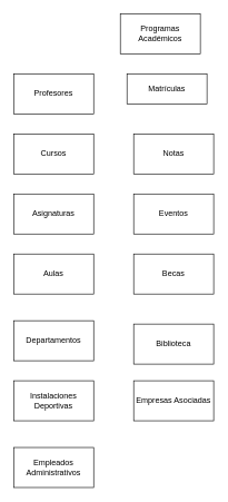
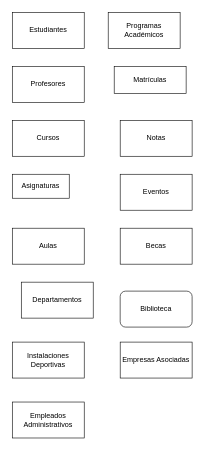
+ <mxCell id="2" value="Estudiantes" style="whiteSpace=wrap;html=1;" vertex="1" parent="1"><mxGeometry x="20" y="20" width="120" height="60" as="geometry" /></mxCell>
- <mxCell id="5" value="Asignaturas" style="whiteSpace=wrap;html=1;" vertex="1" parent="1"><mxGeometry x="20" y="290" width="120" height="60" as="geometry" /></mxCell>
+ <mxCell id="5" value="Asignaturas" style="whiteSpace=wrap;html=1;" vertex="1" parent="1"><mxGeometry x="20" y="290" width="95" height="40" as="geometry" /></mxCell>
- <mxCell id="7" value="Departamentos" style="whiteSpace=wrap;html=1;" vertex="1" parent="1"><mxGeometry x="20" y="480" width="120" height="60" as="geometry" /></mxCell>
+ <mxCell id="7" value="Departamentos" style="whiteSpace=wrap;html=1;" vertex="1" parent="1"><mxGeometry x="35" y="470" width="120" height="60" as="geometry" /></mxCell>
- <mxCell id="13" value="Biblioteca" style="whiteSpace=wrap;html=1;" vertex="1" parent="1"><mxGeometry x="200" y="485" width="120" height="60" as="geometry" /></mxCell>
+ <mxCell id="13" value="Biblioteca" style="whiteSpace=wrap;html=1;rounded=1;" vertex="1" parent="1"><mxGeometry x="200" y="485" width="120" height="60" as="geometry" /></mxCell>
